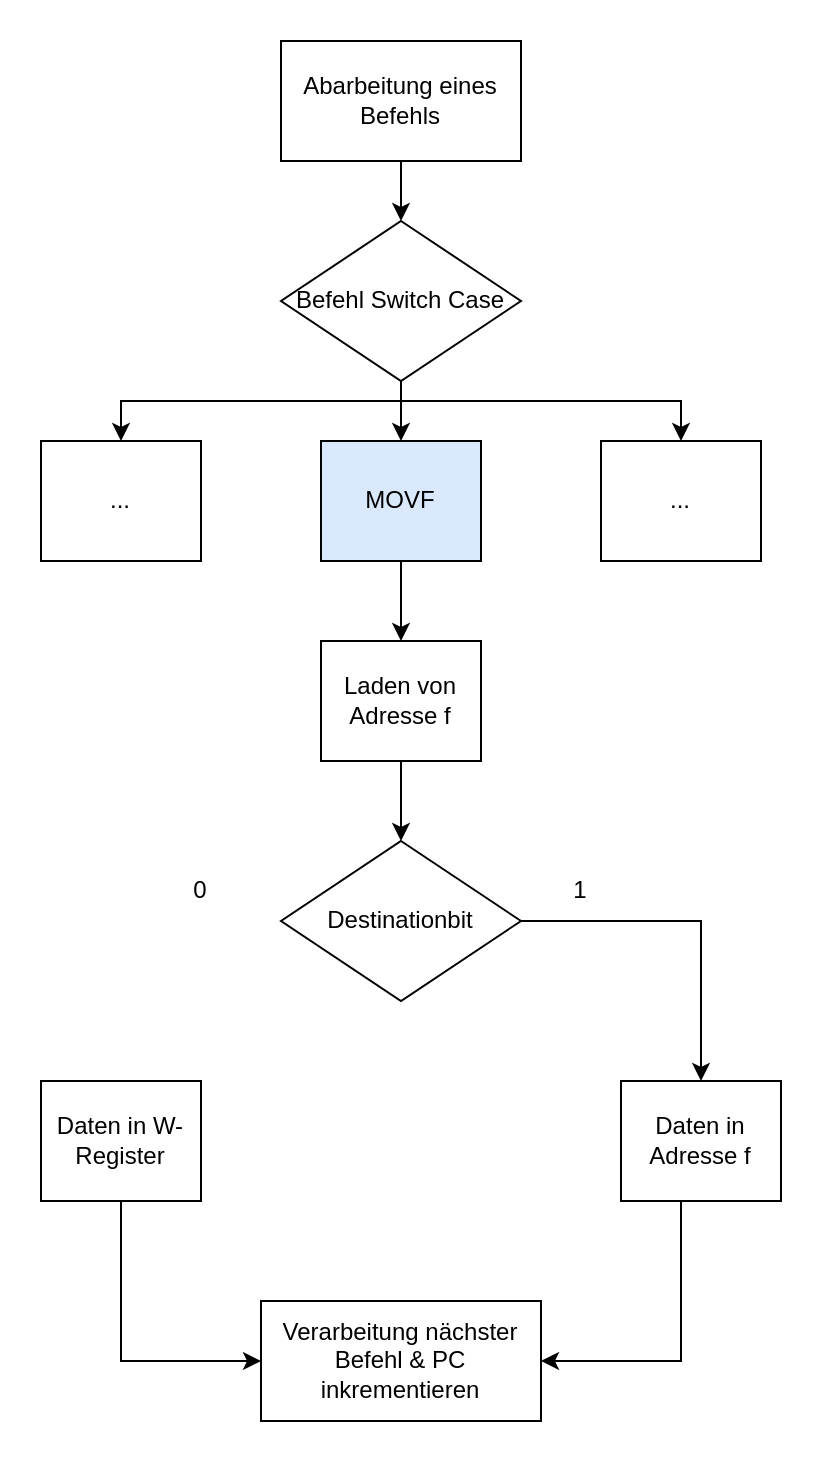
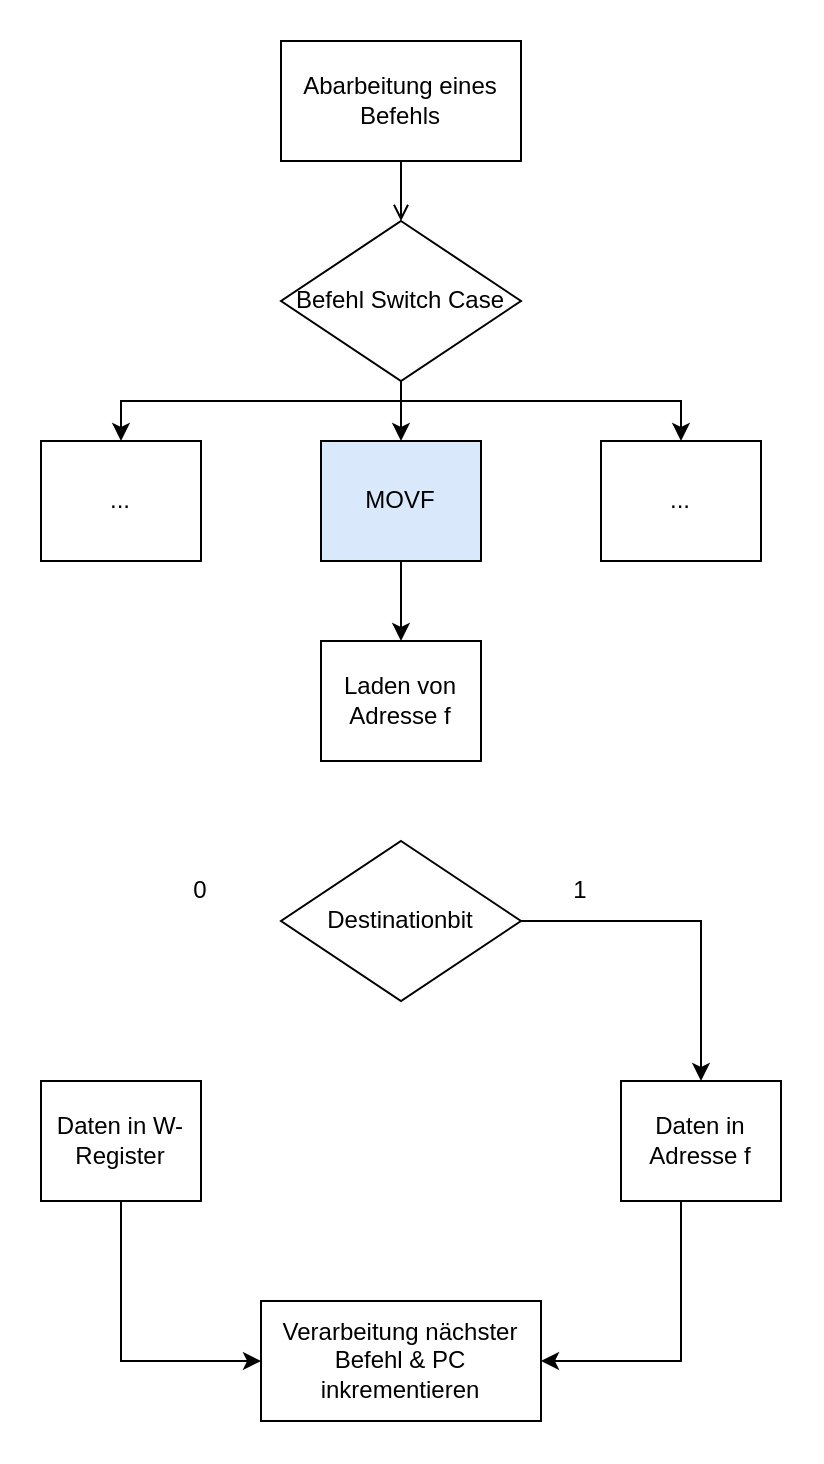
- <mxCell id="2" style="edgeStyle=orthogonalEdgeStyle;rounded=0;orthogonalLoop=1;jettySize=auto;html=1;entryX=0.5;entryY=0;entryDx=0;entryDy=0;" edge="1" parent="1" source="3" target="7"><mxGeometry relative="1" as="geometry" /></mxCell>
+ <mxCell id="2" style="edgeStyle=orthogonalEdgeStyle;rounded=0;orthogonalLoop=1;jettySize=auto;html=1;entryX=0.5;entryY=0;entryDx=0;entryDy=0;endArrow=open;" edge="1" parent="1" source="3" target="7"><mxGeometry relative="1" as="geometry" /></mxCell>
- <mxCell id="12" style="edgeStyle=orthogonalEdgeStyle;rounded=0;orthogonalLoop=1;jettySize=auto;html=1;entryX=0.5;entryY=0;entryDx=0;entryDy=0;" edge="1" parent="1" source="13" target="15"><mxGeometry relative="1" as="geometry" /></mxCell>
